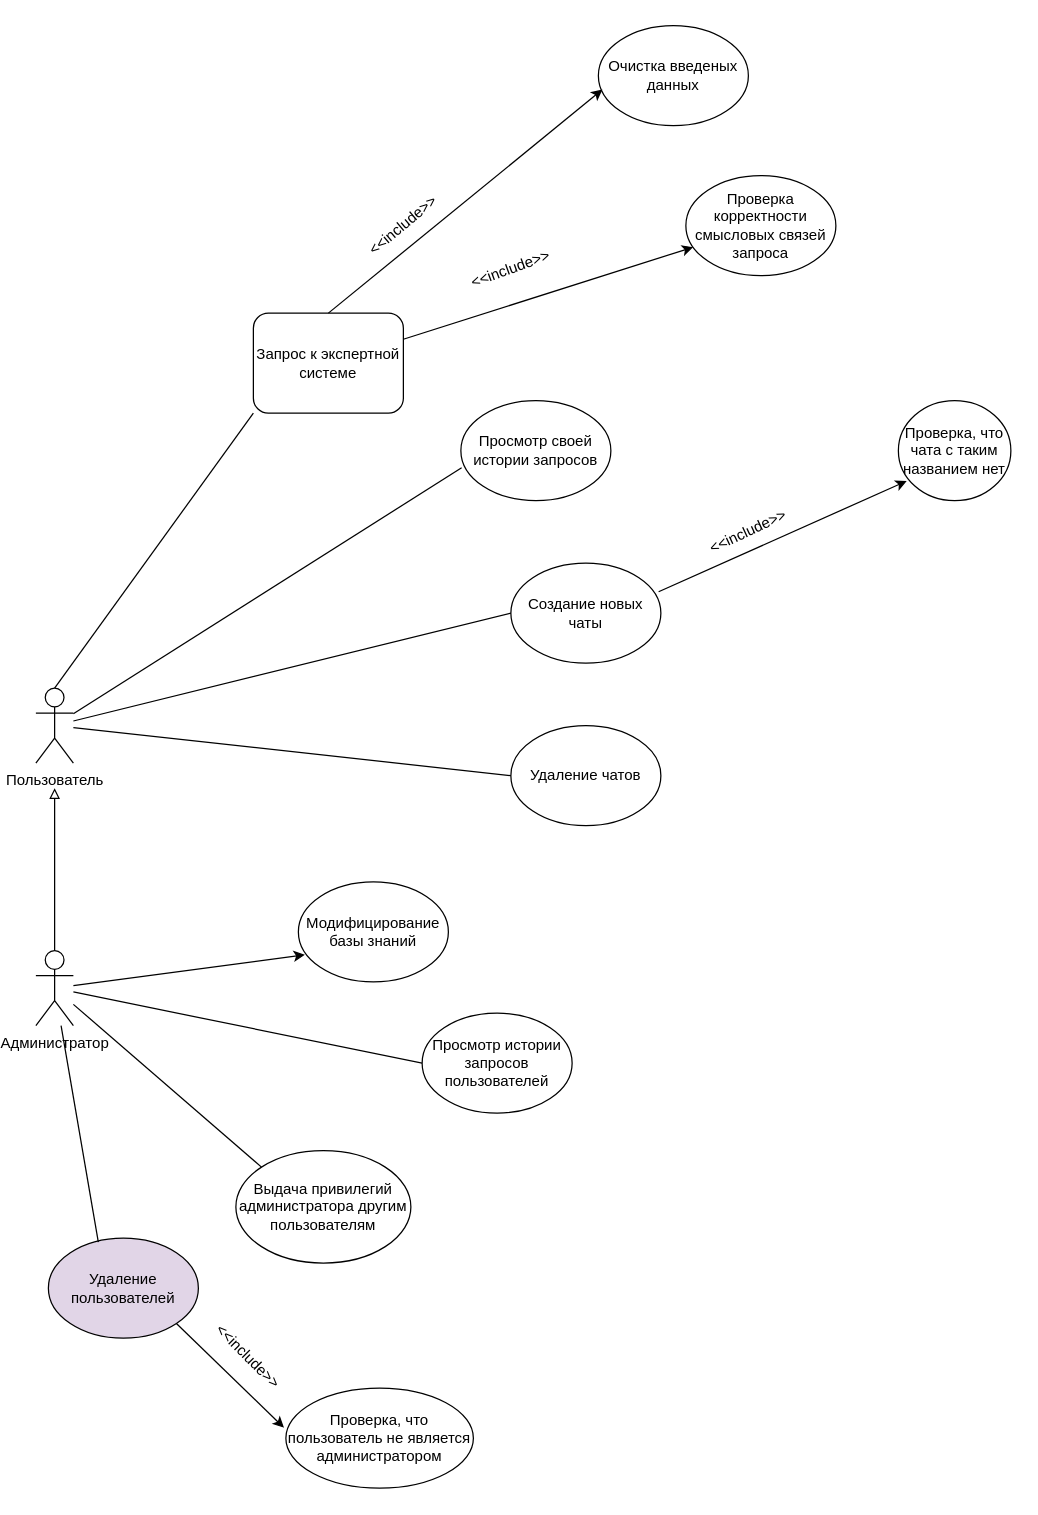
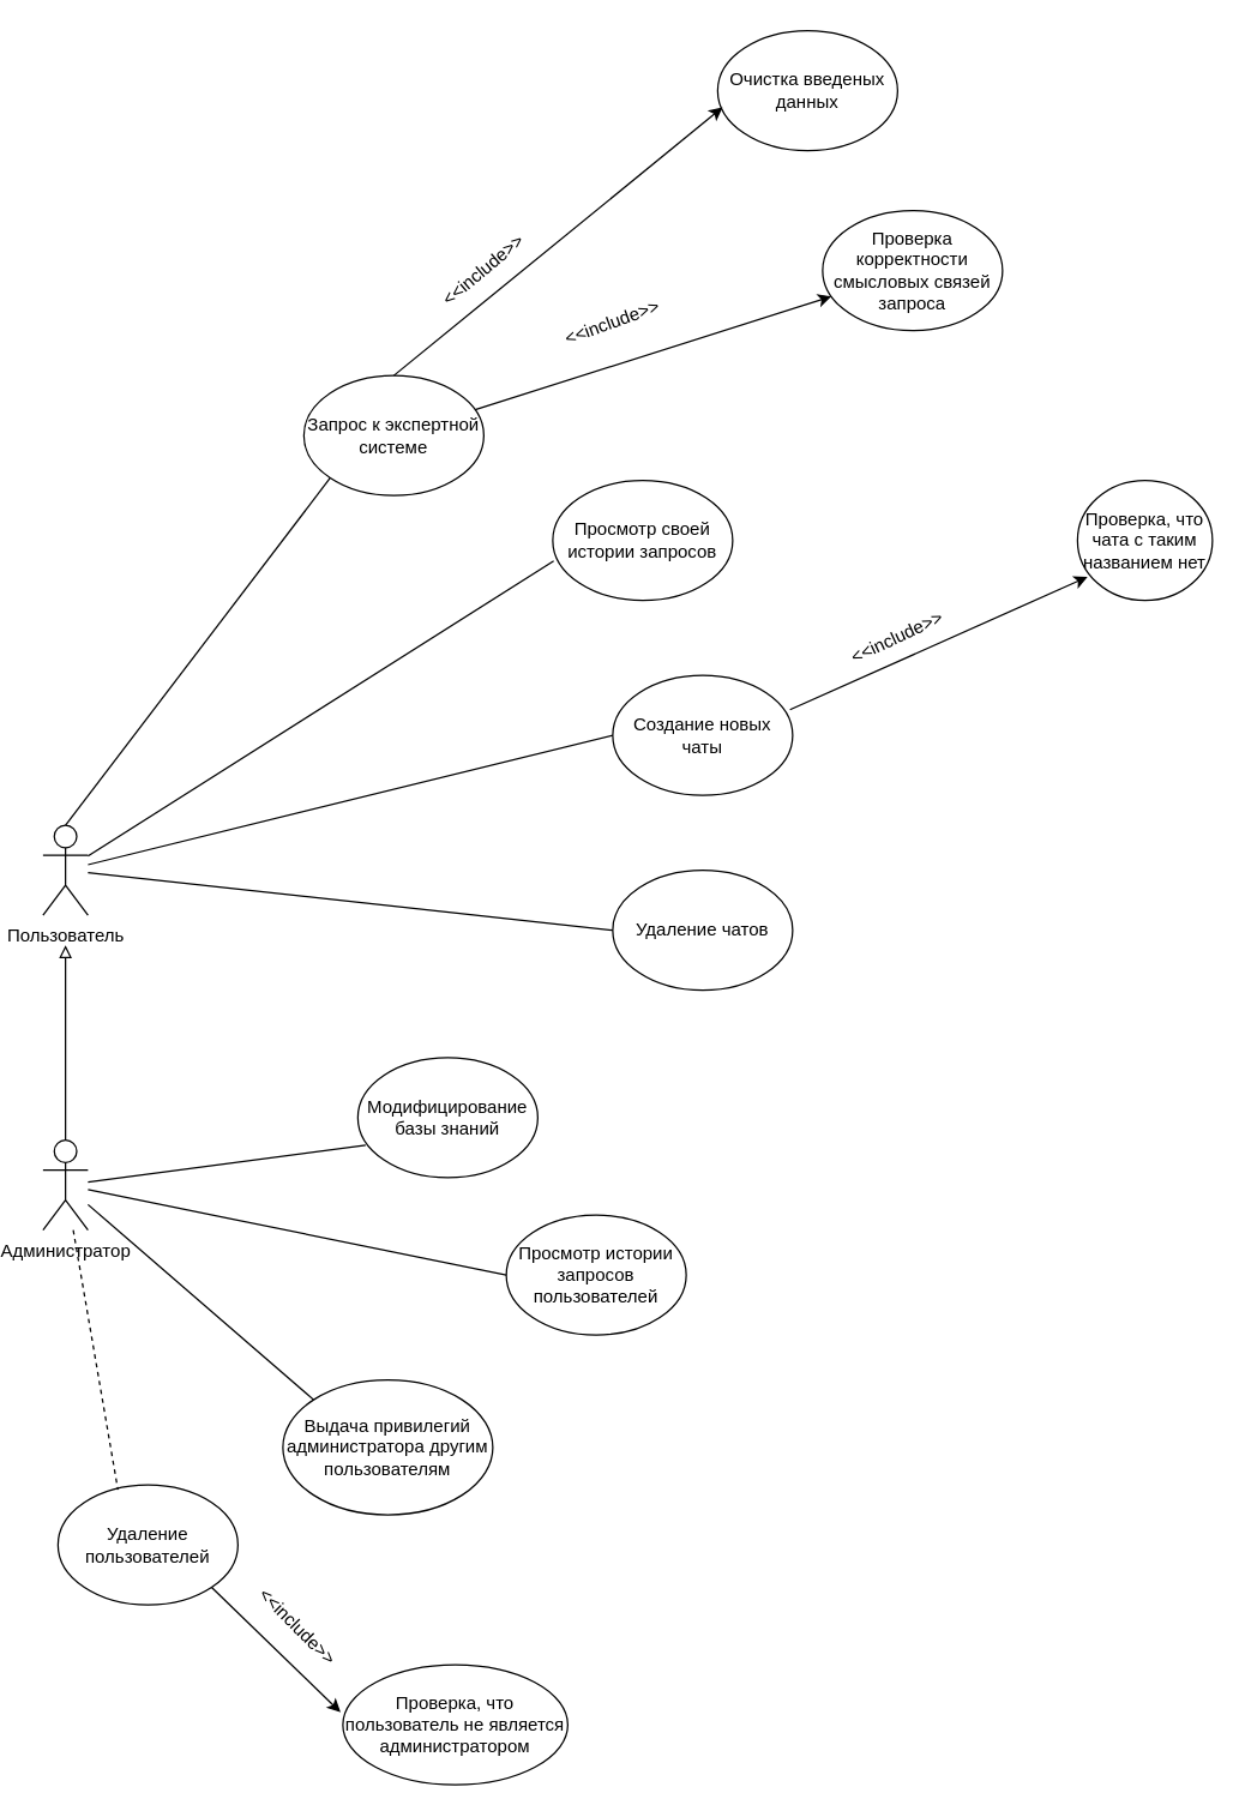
- <mxCell id="5" value="Запрос к экспертной системе" style="whiteSpace=wrap;html=1;rounded=1;" vertex="1" parent="1"><mxGeometry x="194" y="250" width="120" height="80" as="geometry" /></mxCell>
+ <mxCell id="5" value="Запрос к экспертной системе" style="ellipse;whiteSpace=wrap;html=1;" vertex="1" parent="1"><mxGeometry x="194" y="250" width="120" height="80" as="geometry" /></mxCell>
- <mxCell id="18" value="" style="endArrow=classic;html=1;rounded=0;entryX=0.043;entryY=0.729;entryDx=0;entryDy=0;entryPerimeter=0;" edge="1" parent="1" source="4" target="14"><mxGeometry width="50" height="50" relative="1" as="geometry"><mxPoint x="60" y="820" as="sourcePoint" /><mxPoint x="110" y="770" as="targetPoint" /></mxGeometry></mxCell>
+ <mxCell id="18" value="" style="endArrow=none;html=1;rounded=0;entryX=0.043;entryY=0.729;entryDx=0;entryDy=0;entryPerimeter=0;" edge="1" parent="1" source="4" target="14"><mxGeometry width="50" height="50" relative="1" as="geometry"><mxPoint x="60" y="820" as="sourcePoint" /><mxPoint x="110" y="770" as="targetPoint" /></mxGeometry></mxCell>
- <mxCell id="21" value="" style="endArrow=none;html=1;rounded=0;entryX=0.333;entryY=0.04;entryDx=0;entryDy=0;entryPerimeter=0;" edge="1" parent="1" source="4" target="17"><mxGeometry width="50" height="50" relative="1" as="geometry"><mxPoint x="2" y="871" as="sourcePoint" /><mxPoint x="150" y="1000" as="targetPoint" /></mxGeometry></mxCell>
+ <mxCell id="21" value="" style="endArrow=none;html=1;rounded=0;entryX=0.333;entryY=0.04;entryDx=0;entryDy=0;entryPerimeter=0;dashed=1;" edge="1" parent="1" source="4" target="17"><mxGeometry width="50" height="50" relative="1" as="geometry"><mxPoint x="2" y="871" as="sourcePoint" /><mxPoint x="150" y="1000" as="targetPoint" /></mxGeometry></mxCell>
- <mxCell id="17" value="Удаление пользователей" style="ellipse;whiteSpace=wrap;html=1;fillColor=#e1d5e7;" vertex="1" parent="1"><mxGeometry x="30" y="990" width="120" height="80" as="geometry" /></mxCell>
+ <mxCell id="17" value="Удаление пользователей" style="ellipse;whiteSpace=wrap;html=1;" vertex="1" parent="1"><mxGeometry x="30" y="990" width="120" height="80" as="geometry" /></mxCell>
